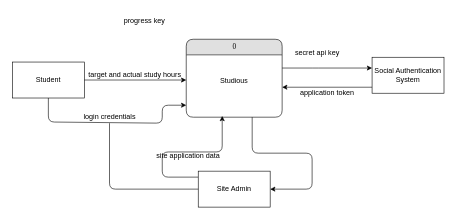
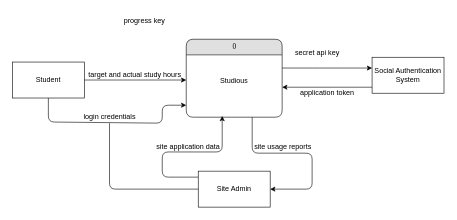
+ <mxCell id="15" value="site usage reports" style="text;html=1;align=center;verticalAlign=middle;resizable=0;points=[];autosize=1;strokeColor=none;fillColor=none;" parent="1" vertex="1"><mxGeometry x="411" y="230" width="120" height="30" as="geometry" /></mxCell>
- <mxCell id="14" value="site application data" style="text;html=1;align=center;verticalAlign=middle;resizable=0;points=[];autosize=1;strokeColor=none;fillColor=none;" parent="1" vertex="1"><mxGeometry x="248" y="245" width="130" height="30" as="geometry" /></mxCell>
+ <mxCell id="14" value="site application data" style="text;html=1;align=center;verticalAlign=middle;resizable=0;points=[];autosize=1;strokeColor=none;fillColor=none;" parent="1" vertex="1"><mxGeometry x="248" y="230" width="130" height="30" as="geometry" /></mxCell>
